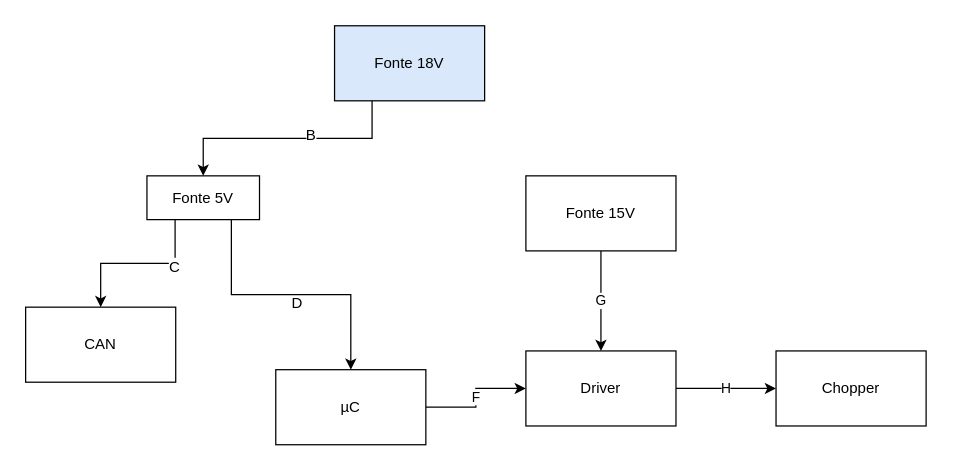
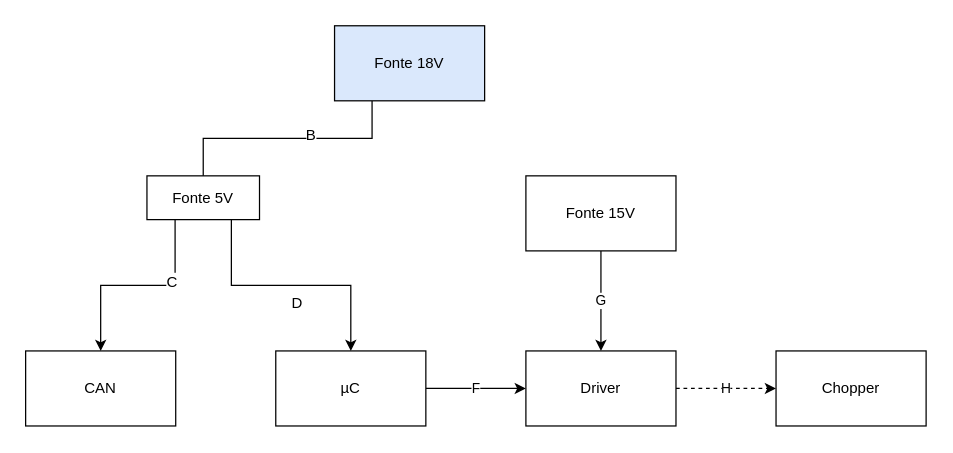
- <mxCell id="14" style="edgeStyle=orthogonalEdgeStyle;rounded=0;orthogonalLoop=1;jettySize=auto;html=1;exitX=0.25;exitY=1;exitDx=0;exitDy=0;" edge="1" parent="1" source="16" target="7"><mxGeometry relative="1" as="geometry" /></mxCell>
+ <mxCell id="14" style="edgeStyle=orthogonalEdgeStyle;rounded=0;orthogonalLoop=1;jettySize=auto;html=1;exitX=0.25;exitY=1;exitDx=0;exitDy=0;endArrow=none;" edge="1" parent="1" source="16" target="7"><mxGeometry relative="1" as="geometry" /></mxCell>
- <mxCell id="8" value="CAN" style="rounded=0;whiteSpace=wrap;html=1;" vertex="1" parent="1"><mxGeometry x="20" y="245" width="120" height="60" as="geometry" /></mxCell>
+ <mxCell id="8" value="CAN" style="rounded=0;whiteSpace=wrap;html=1;" vertex="1" parent="1"><mxGeometry x="20" y="280" width="120" height="60" as="geometry" /></mxCell>
- <mxCell id="9" value="H" style="edgeStyle=orthogonalEdgeStyle;rounded=0;orthogonalLoop=1;jettySize=auto;html=1;" edge="1" parent="1" source="10" target="13"><mxGeometry relative="1" as="geometry" /></mxCell>
+ <mxCell id="9" value="H" style="edgeStyle=orthogonalEdgeStyle;rounded=0;orthogonalLoop=1;jettySize=auto;html=1;dashed=1;" edge="1" parent="1" source="10" target="13"><mxGeometry relative="1" as="geometry" /></mxCell>
- <mxCell id="3" value="µC" style="rounded=0;whiteSpace=wrap;html=1;" vertex="1" parent="1"><mxGeometry x="220" y="295" width="120" height="60" as="geometry" /></mxCell>
+ <mxCell id="3" value="µC" style="rounded=0;whiteSpace=wrap;html=1;" vertex="1" parent="1"><mxGeometry x="220" y="280" width="120" height="60" as="geometry" /></mxCell>
